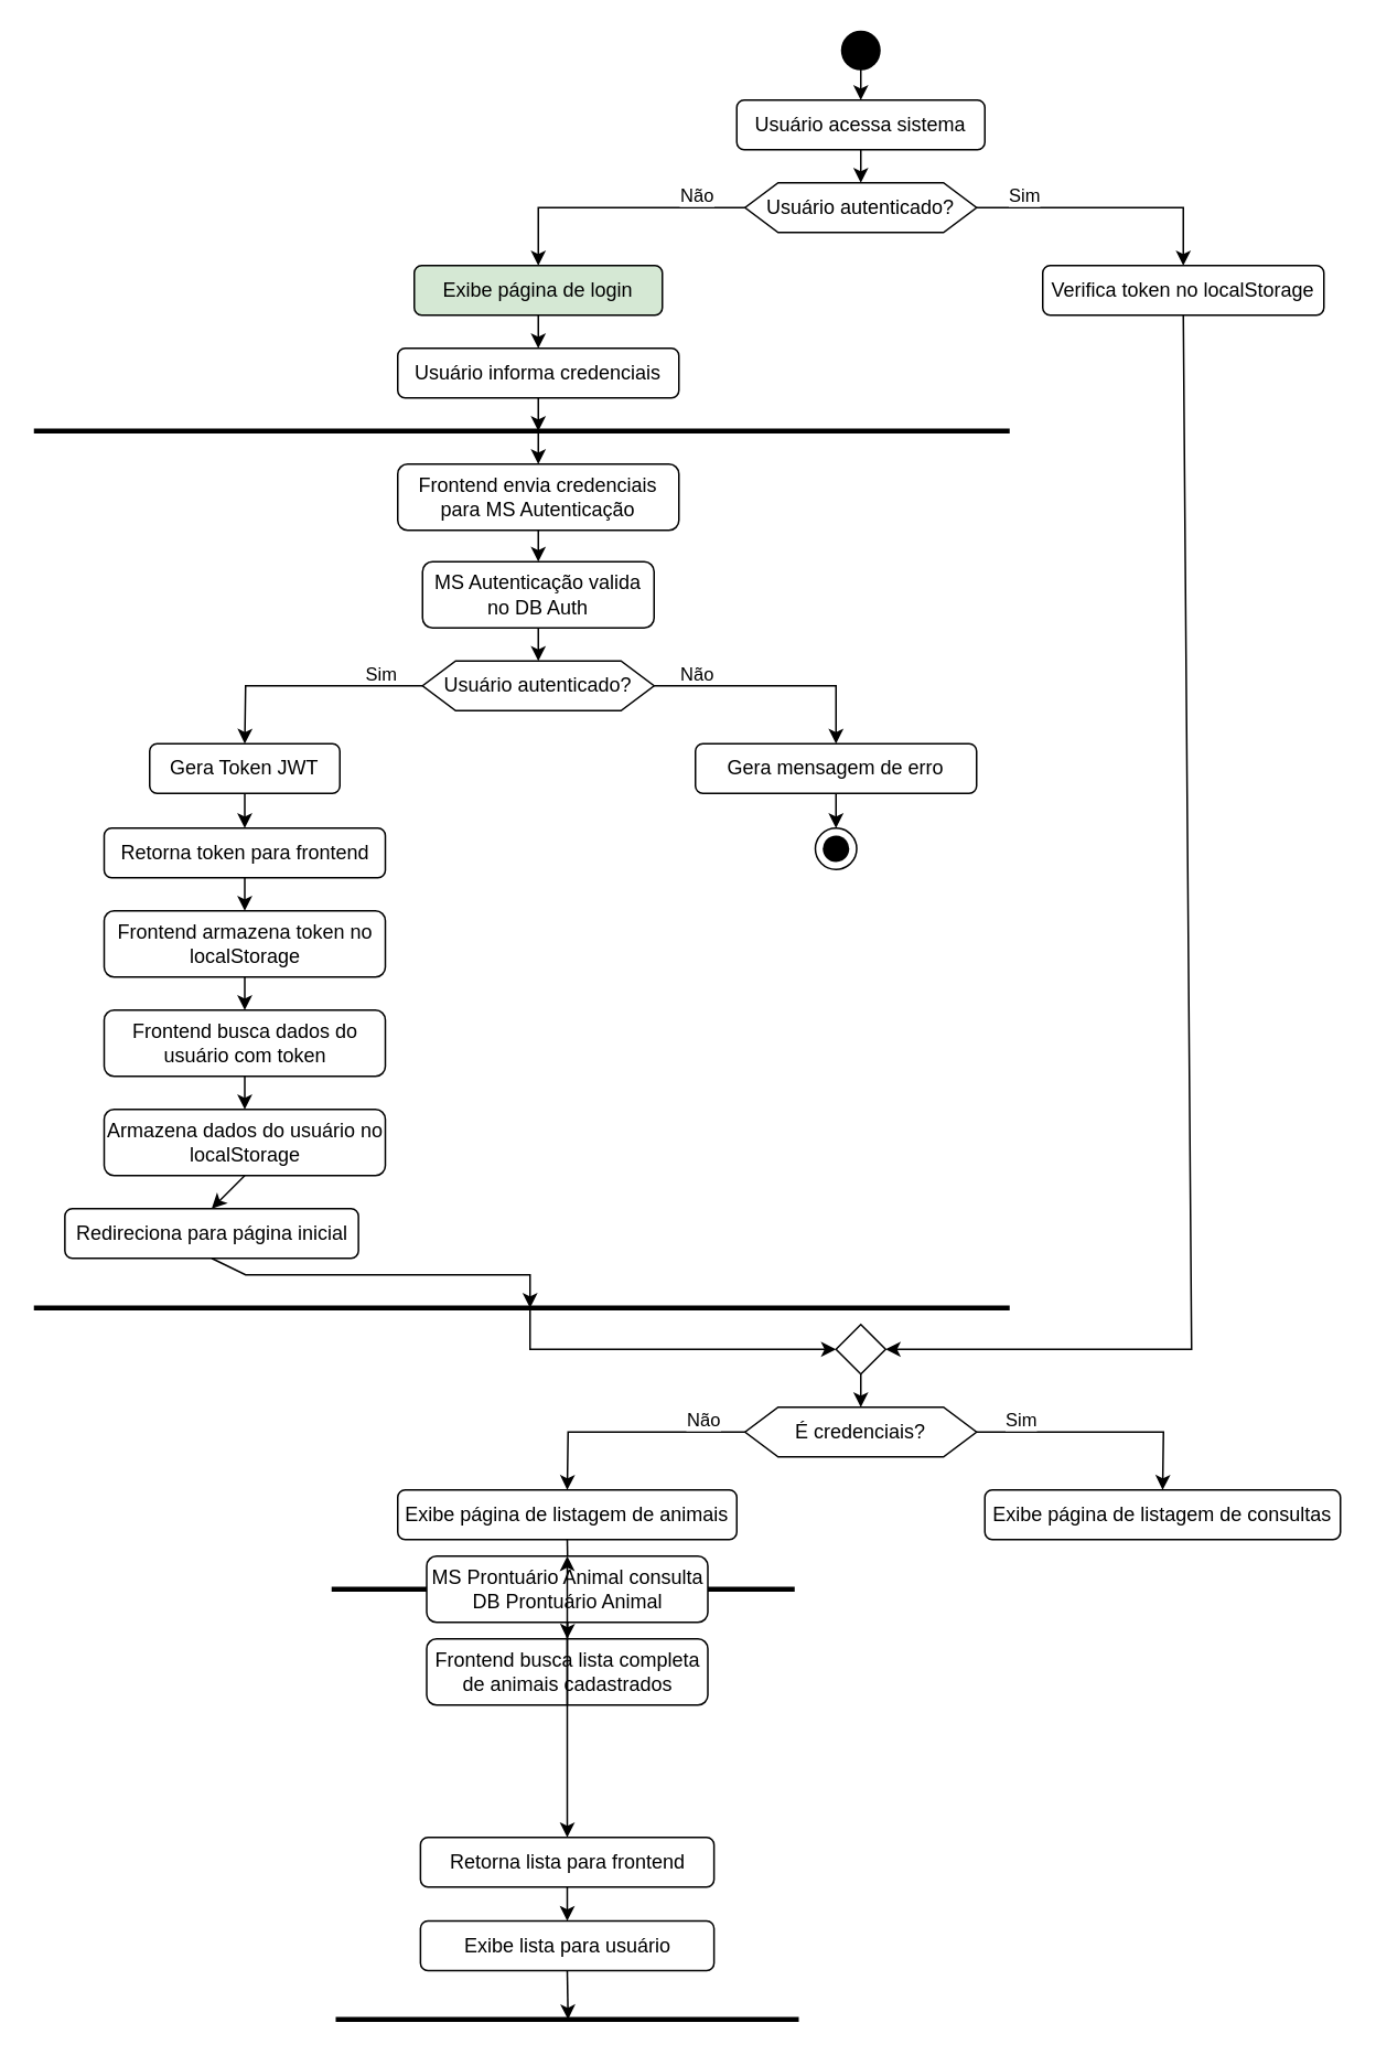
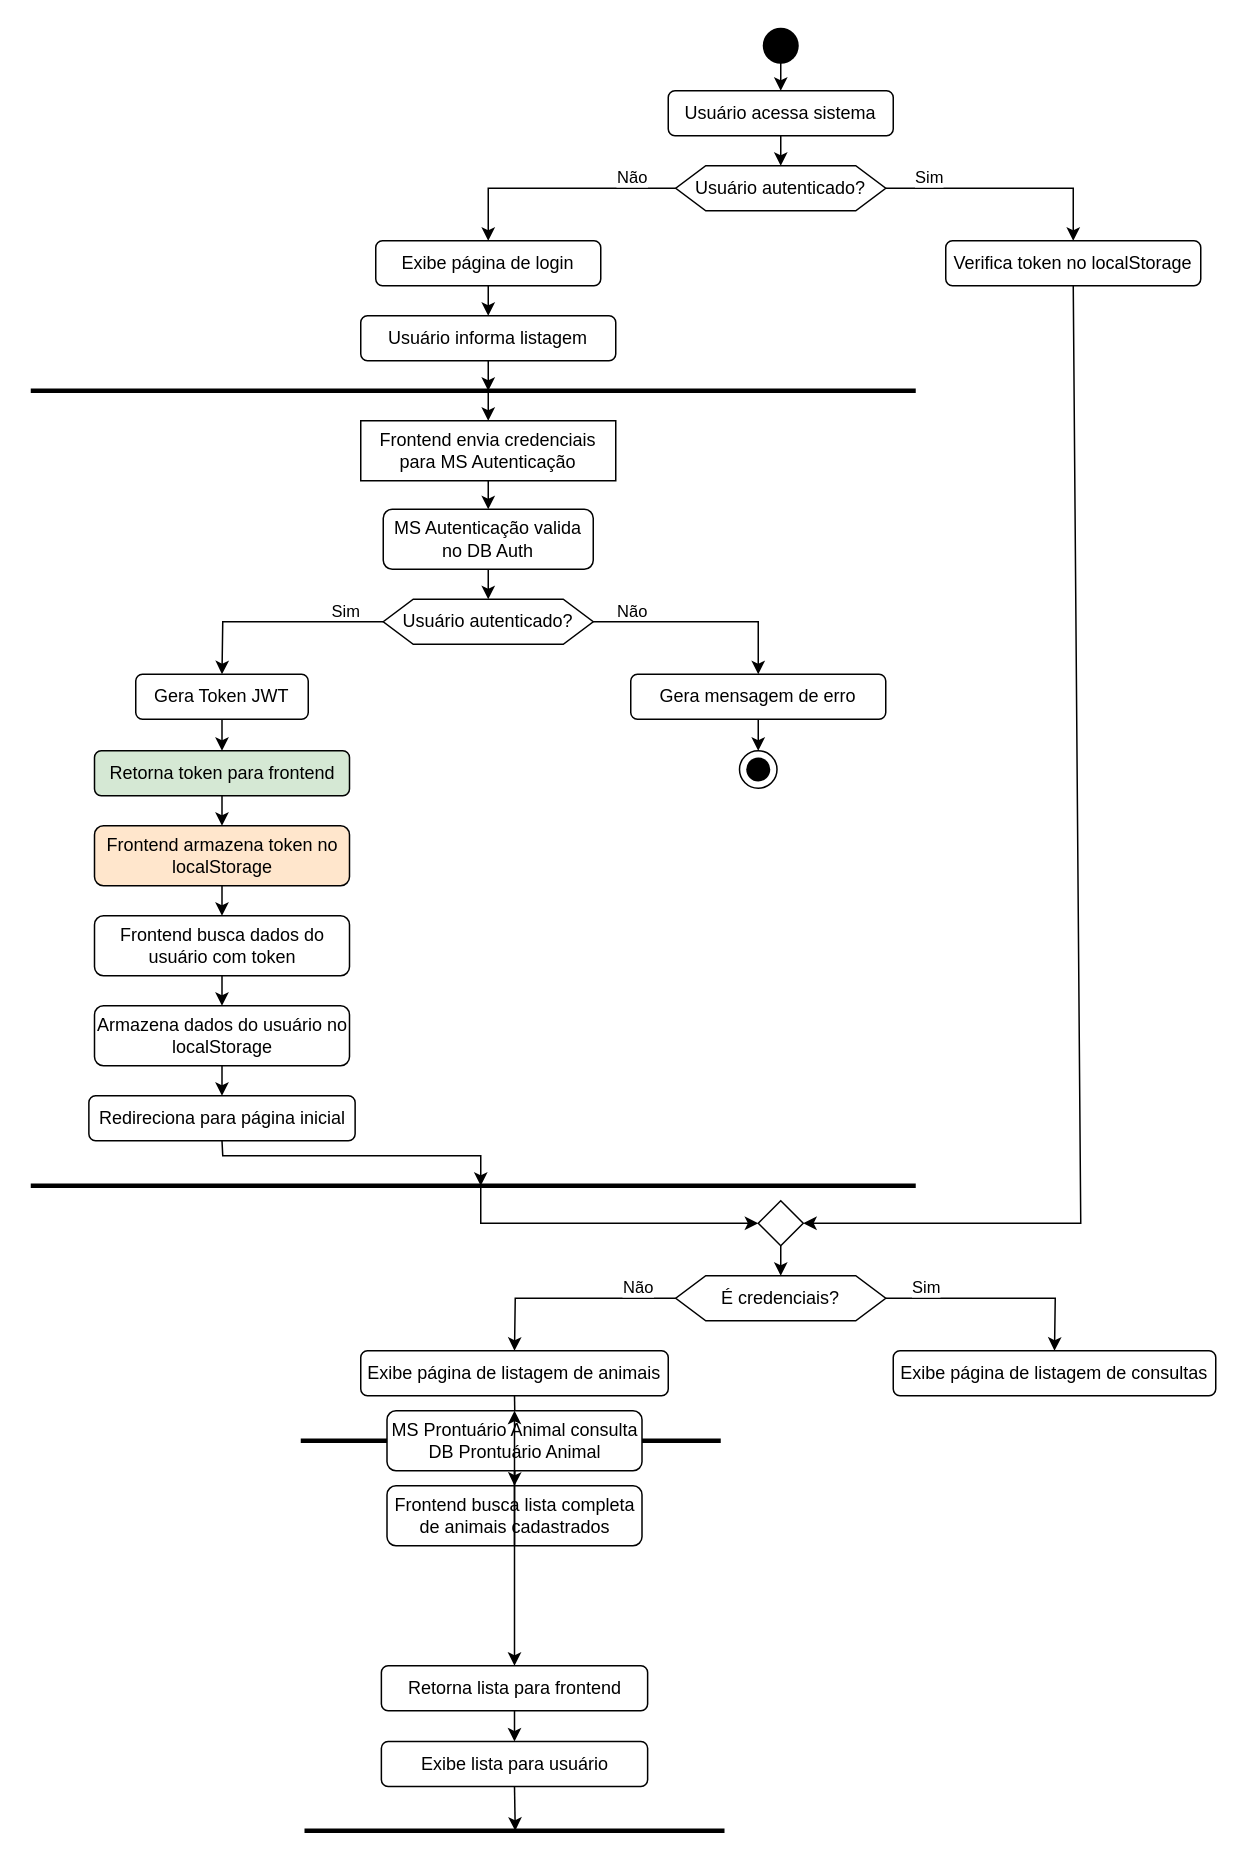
- <mxCell id="7" value="Exibe página de login" style="rounded=1;whiteSpace=wrap;html=1;fillColor=#d5e8d4;" vertex="1" parent="1"><mxGeometry x="250" y="160" width="150" height="30" as="geometry" /></mxCell>
+ <mxCell id="7" value="Exibe página de login" style="rounded=1;whiteSpace=wrap;html=1;" vertex="1" parent="1"><mxGeometry x="250" y="160" width="150" height="30" as="geometry" /></mxCell>
- <mxCell id="8" value="Usuário informa credenciais" style="rounded=1;whiteSpace=wrap;html=1;" vertex="1" parent="1"><mxGeometry x="240" y="210" width="170" height="30" as="geometry" /></mxCell>
+ <mxCell id="8" value="Usuário informa listagem" style="rounded=1;whiteSpace=wrap;html=1;" vertex="1" parent="1"><mxGeometry x="240" y="210" width="170" height="30" as="geometry" /></mxCell>
- <mxCell id="17" value="Frontend envia credenciais para MS Autenticação" style="rounded=1;whiteSpace=wrap;html=1;" vertex="1" parent="1"><mxGeometry x="240" y="280" width="170" height="40" as="geometry" /></mxCell>
+ <mxCell id="17" value="Frontend envia credenciais para MS Autenticação" style="whiteSpace=wrap;html=1;rounded=0;" vertex="1" parent="1"><mxGeometry x="240" y="280" width="170" height="40" as="geometry" /></mxCell>
- <mxCell id="32" value="Retorna token para frontend" style="rounded=1;whiteSpace=wrap;html=1;" vertex="1" parent="1"><mxGeometry x="62.5" y="500" width="170" height="30" as="geometry" /></mxCell>
+ <mxCell id="32" value="Retorna token para frontend" style="rounded=1;whiteSpace=wrap;html=1;fillColor=#d5e8d4;" vertex="1" parent="1"><mxGeometry x="62.5" y="500" width="170" height="30" as="geometry" /></mxCell>
- <mxCell id="33" value="Frontend armazena token no localStorage" style="rounded=1;whiteSpace=wrap;html=1;" vertex="1" parent="1"><mxGeometry x="62.5" y="550" width="170" height="40" as="geometry" /></mxCell>
+ <mxCell id="33" value="Frontend armazena token no localStorage" style="rounded=1;whiteSpace=wrap;html=1;fillColor=#ffe6cc;" vertex="1" parent="1"><mxGeometry x="62.5" y="550" width="170" height="40" as="geometry" /></mxCell>
- <mxCell id="36" value="Redireciona para página inicial" style="rounded=1;whiteSpace=wrap;html=1;" vertex="1" parent="1"><mxGeometry x="38.75" y="730" width="177.5" height="30" as="geometry" /></mxCell>
+ <mxCell id="36" value="Redireciona para página inicial" style="rounded=1;whiteSpace=wrap;html=1;" vertex="1" parent="1"><mxGeometry x="58.75" y="730" width="177.5" height="30" as="geometry" /></mxCell>
